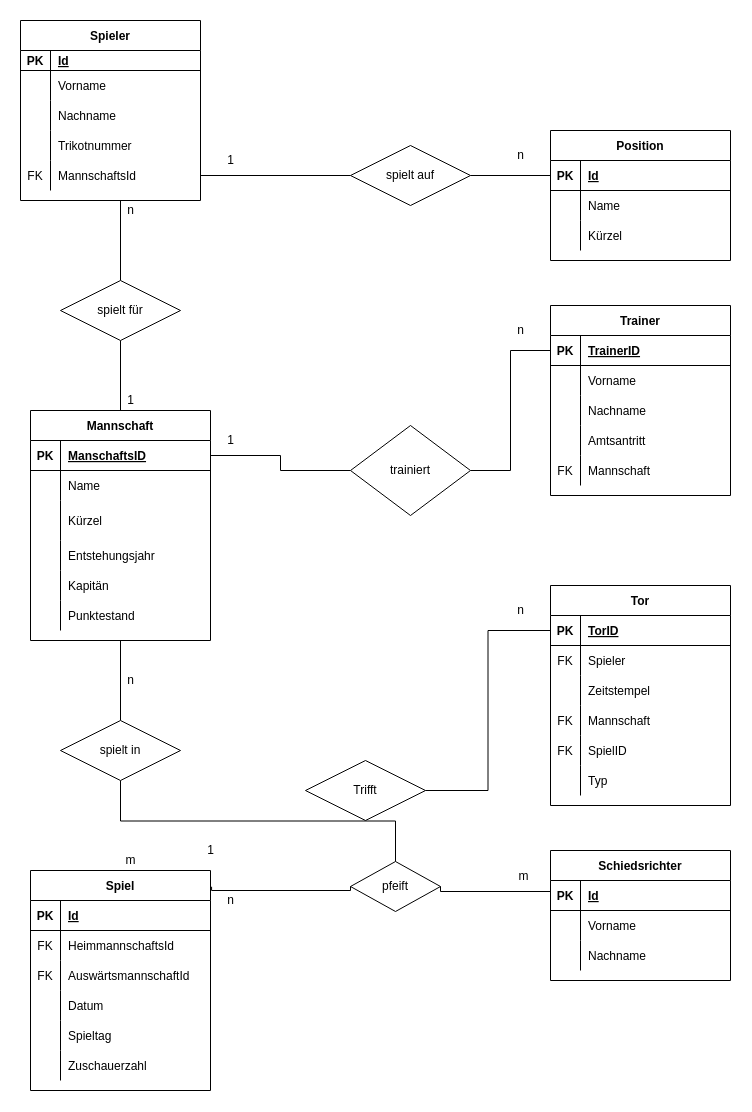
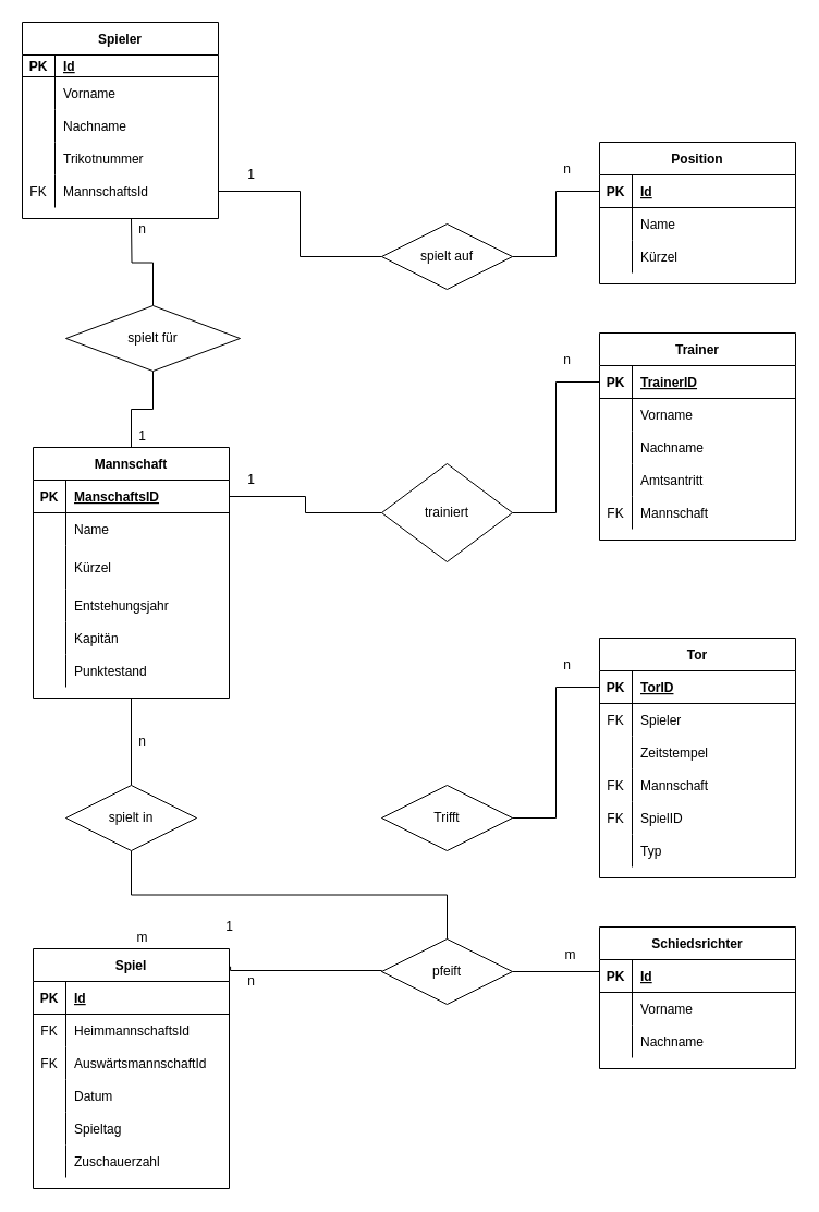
- <mxCell id="130" value="spielt auf" style="shape=rhombus;perimeter=rhombusPerimeter;whiteSpace=wrap;html=1;align=center;" parent="1" vertex="1"><mxGeometry x="350" y="145" width="120" height="60" as="geometry" /></mxCell>
+ <mxCell id="130" value="spielt auf" style="shape=rhombus;perimeter=rhombusPerimeter;whiteSpace=wrap;html=1;align=center;" parent="1" vertex="1"><mxGeometry x="350" y="205" width="120" height="60" as="geometry" /></mxCell>
- <mxCell id="65" value="spielt für" style="shape=rhombus;perimeter=rhombusPerimeter;whiteSpace=wrap;html=1;align=center;" parent="1" vertex="1"><mxGeometry x="60" y="280" width="120" height="60" as="geometry" /></mxCell>
+ <mxCell id="65" value="spielt für" style="shape=rhombus;perimeter=rhombusPerimeter;whiteSpace=wrap;html=1;align=center;" parent="1" vertex="1"><mxGeometry x="60" y="280" width="160" height="60" as="geometry" /></mxCell>
- <mxCell id="108" value="Trifft" style="shape=rhombus;perimeter=rhombusPerimeter;whiteSpace=wrap;html=1;align=center;" parent="1" vertex="1"><mxGeometry x="305" y="760" width="120" height="60" as="geometry" /></mxCell>
+ <mxCell id="108" value="Trifft" style="shape=rhombus;perimeter=rhombusPerimeter;whiteSpace=wrap;html=1;align=center;" parent="1" vertex="1"><mxGeometry x="350" y="720" width="120" height="60" as="geometry" /></mxCell>
- <mxCell id="121" value="pfeift" style="shape=rhombus;perimeter=rhombusPerimeter;whiteSpace=wrap;html=1;align=center;" parent="1" vertex="1"><mxGeometry x="350" y="861" width="90" height="50" as="geometry" /></mxCell>
+ <mxCell id="121" value="pfeift" style="shape=rhombus;perimeter=rhombusPerimeter;whiteSpace=wrap;html=1;align=center;" parent="1" vertex="1"><mxGeometry x="350" y="861" width="120" height="60" as="geometry" /></mxCell>
